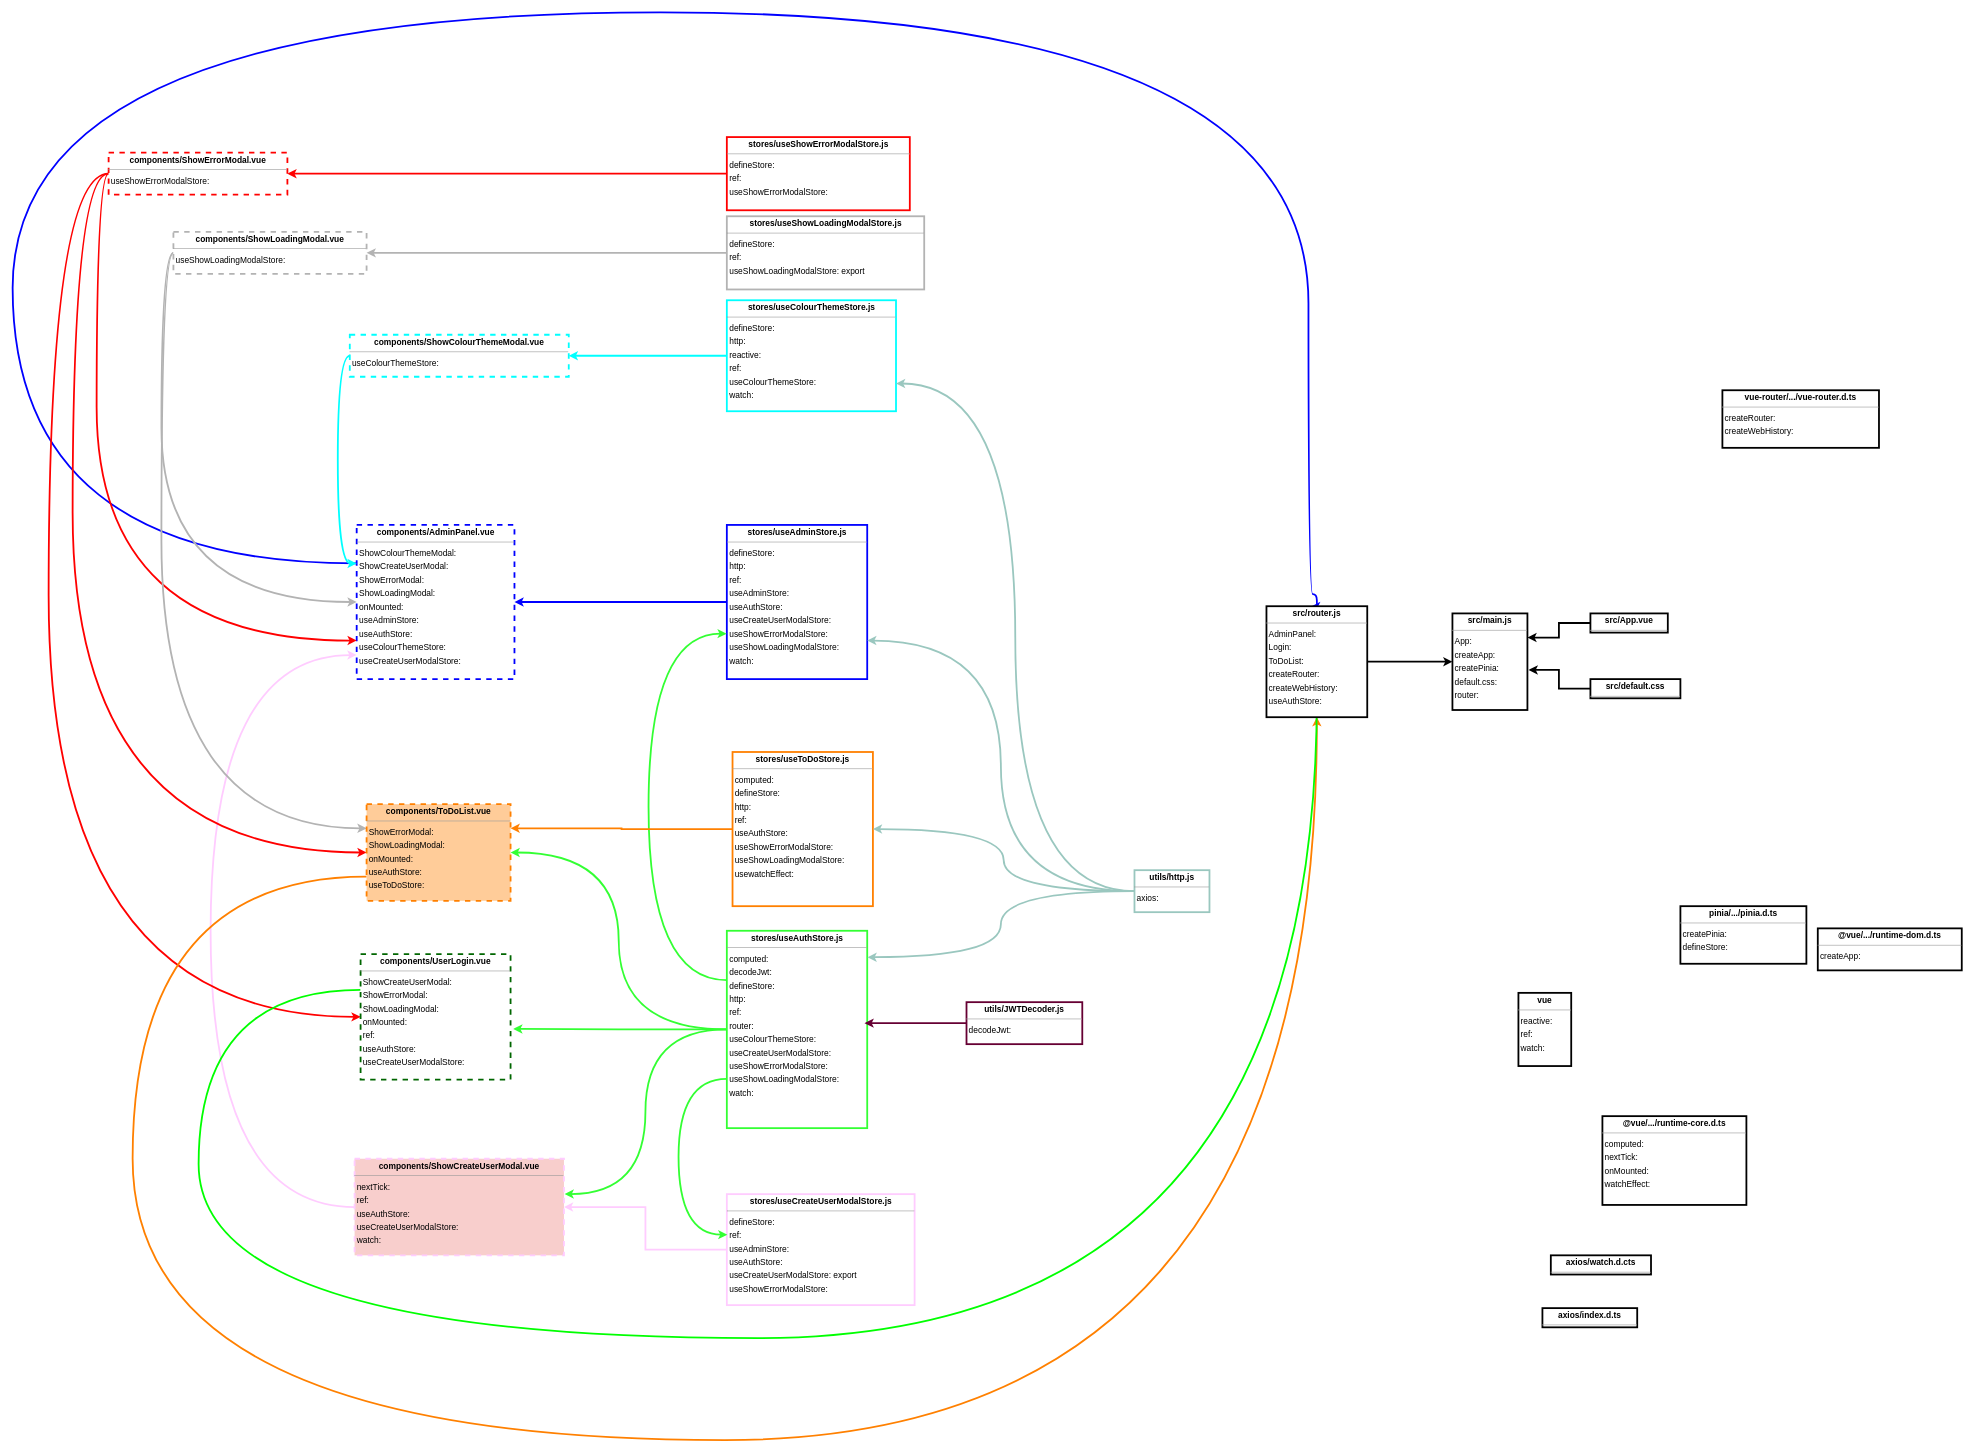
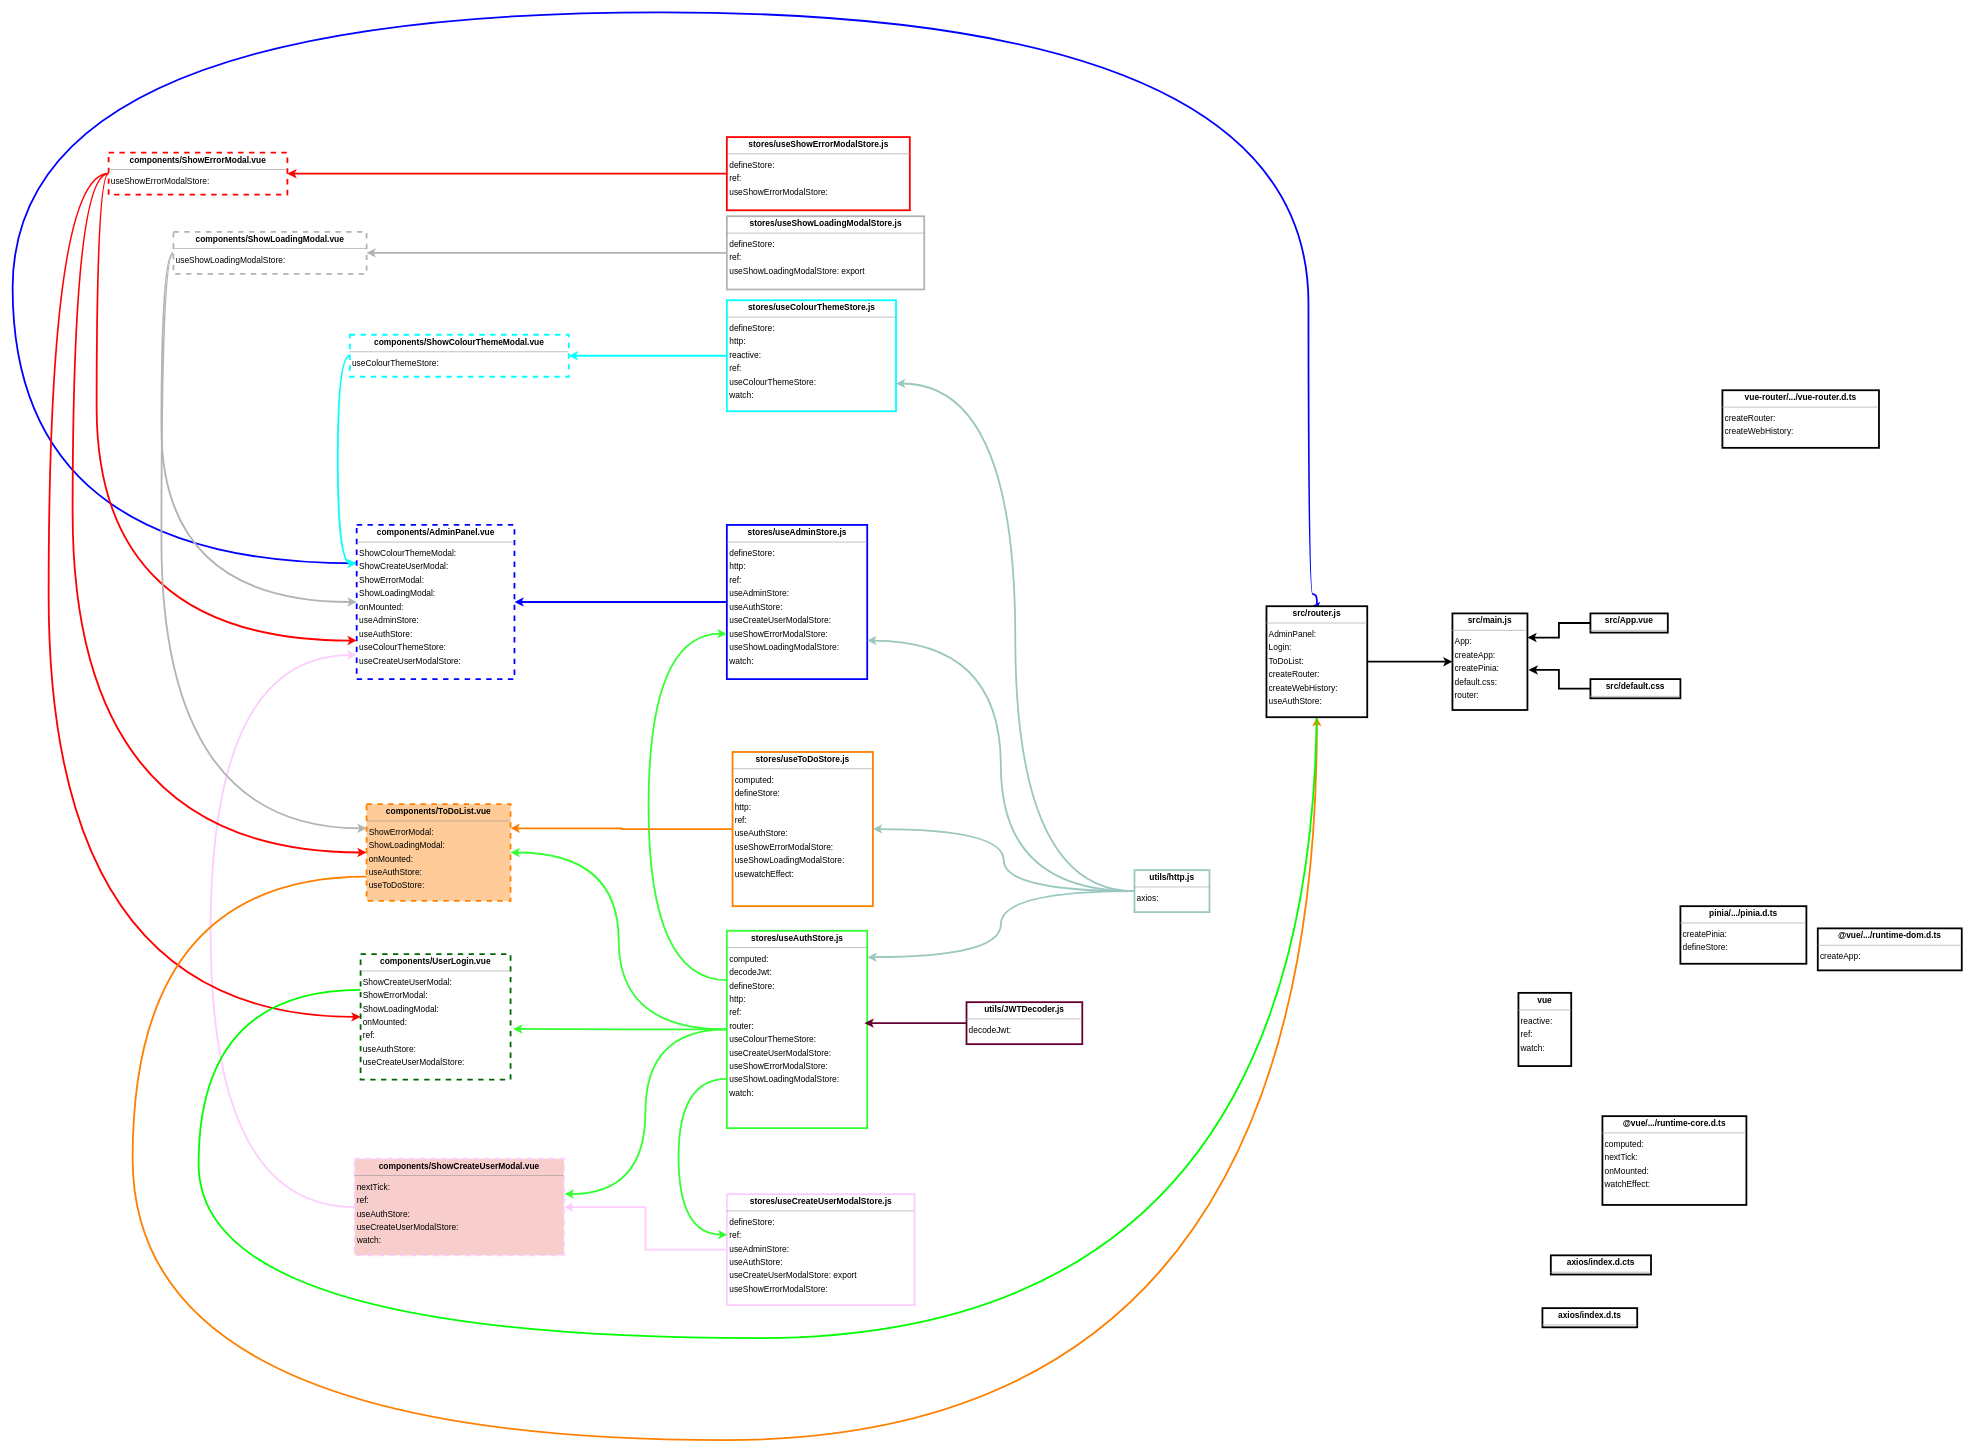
- <mxCell id="4" value="&lt;p style=&quot;margin:0px;margin-top:4px;text-align:center;&quot;&gt;&lt;b&gt;axios/watch.d.cts&lt;/b&gt;&lt;/p&gt;&lt;hr size=&quot;1&quot;/&gt;" style="verticalAlign=top;align=left;overflow=fill;fontSize=14;fontFamily=Helvetica;html=1;rounded=0;shadow=0;comic=0;labelBackgroundColor=none;strokeWidth=3;" parent="1" vertex="1"><mxGeometry x="2584" y="2092" width="167" height="32" as="geometry" /></mxCell>
+ <mxCell id="4" value="&lt;p style=&quot;margin:0px;margin-top:4px;text-align:center;&quot;&gt;&lt;b&gt;axios/index.d.cts&lt;/b&gt;&lt;/p&gt;&lt;hr size=&quot;1&quot;/&gt;" style="verticalAlign=top;align=left;overflow=fill;fontSize=14;fontFamily=Helvetica;html=1;rounded=0;shadow=0;comic=0;labelBackgroundColor=none;strokeWidth=3;" parent="1" vertex="1"><mxGeometry x="2584" y="2092" width="167" height="32" as="geometry" /></mxCell>
